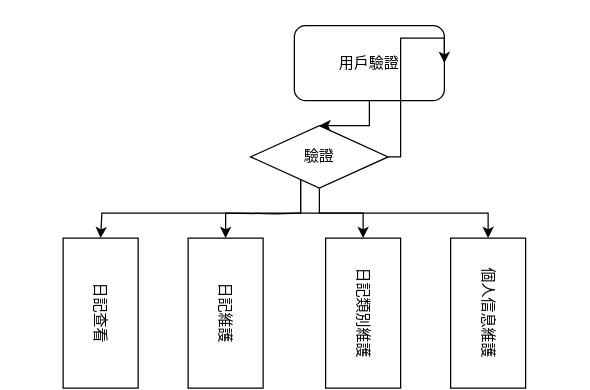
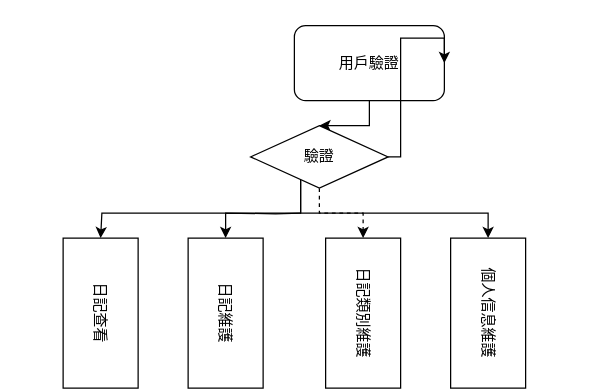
- <mxCell id="4" value="" style="edgeStyle=orthogonalEdgeStyle;rounded=0;orthogonalLoop=1;jettySize=auto;html=1;" edge="1" parent="1" source="9" target="12"><mxGeometry relative="1" as="geometry" /></mxCell>
+ <mxCell id="4" value="" style="edgeStyle=orthogonalEdgeStyle;rounded=0;orthogonalLoop=1;jettySize=auto;html=1;dashed=1;" edge="1" parent="1" source="9" target="12"><mxGeometry relative="1" as="geometry" /></mxCell>
